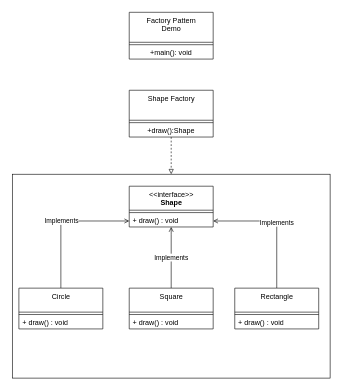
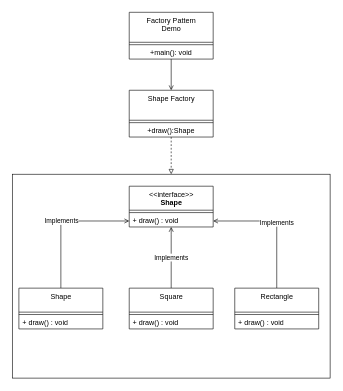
+ <mxCell id="2" style="edgeStyle=orthogonalEdgeStyle;rounded=0;orthogonalLoop=1;jettySize=auto;html=1;entryX=0.5;entryY=0;entryDx=0;entryDy=0;endArrow=open;endFill=0;" edge="1" parent="1" source="3" target="7"><mxGeometry relative="1" as="geometry" /></mxCell>
- <mxCell id="15" value="Circle" style="swimlane;fontStyle=0;align=center;verticalAlign=top;childLayout=stackLayout;horizontal=1;startSize=40;horizontalStack=0;resizeParent=1;resizeParentMax=0;resizeLast=0;collapsible=0;marginBottom=0;html=1;" vertex="1" parent="1"><mxGeometry x="31" y="480" width="140" height="68" as="geometry" /></mxCell>
+ <mxCell id="15" value="Shape" style="swimlane;fontStyle=0;align=center;verticalAlign=top;childLayout=stackLayout;horizontal=1;startSize=40;horizontalStack=0;resizeParent=1;resizeParentMax=0;resizeLast=0;collapsible=0;marginBottom=0;html=1;" vertex="1" parent="1"><mxGeometry x="31" y="480" width="140" height="68" as="geometry" /></mxCell>
